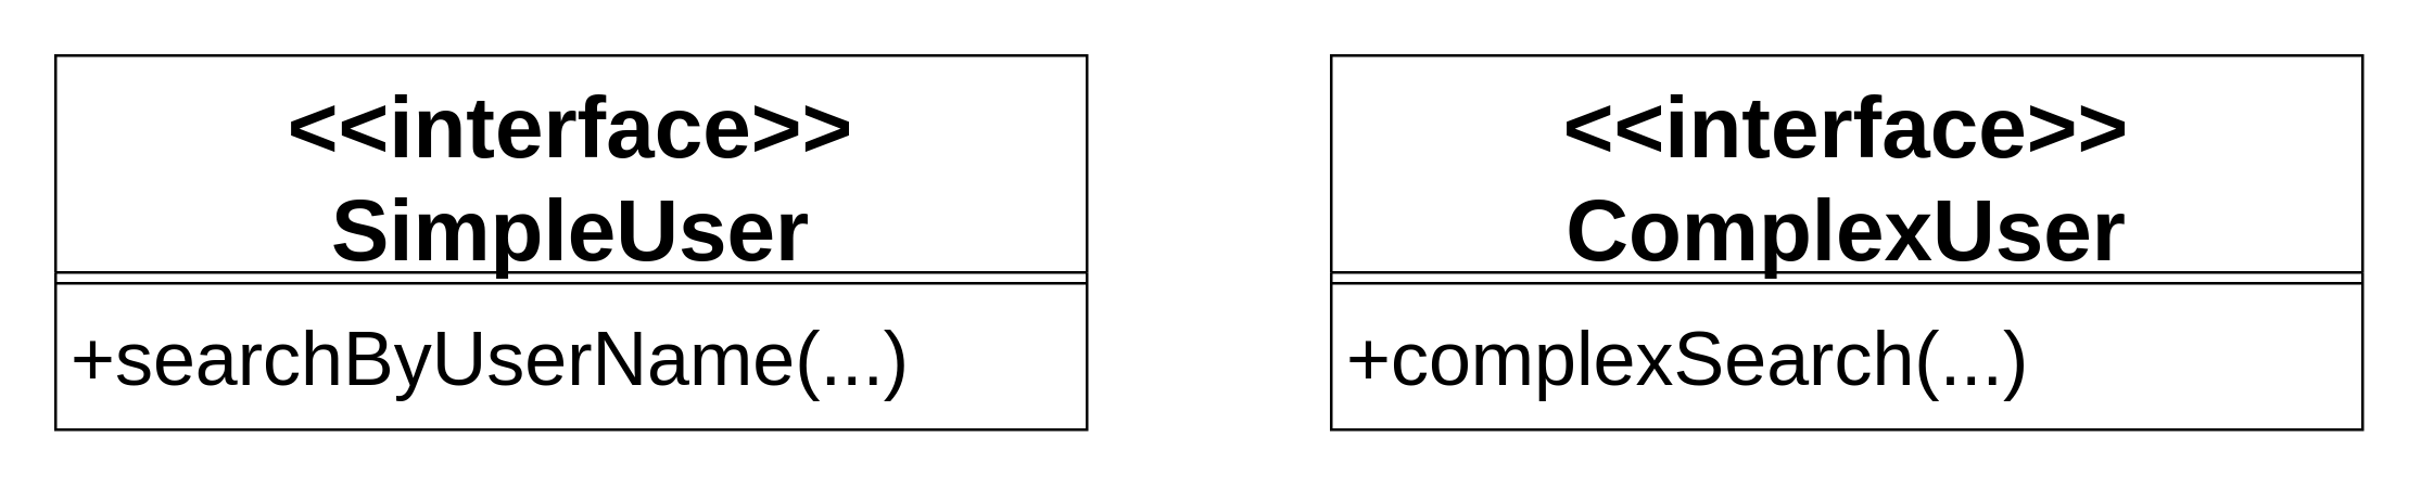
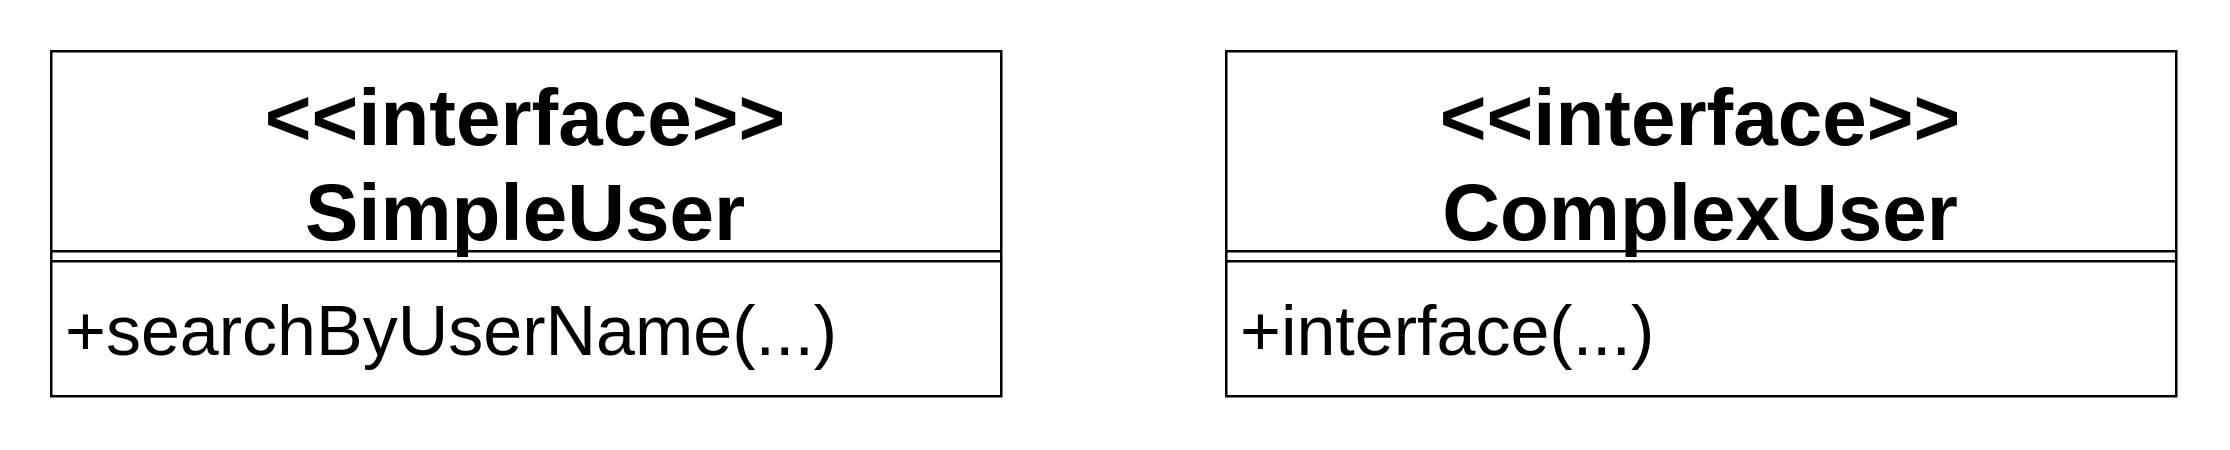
- <mxCell id="7" value="+complexSearch(...)" style="text;strokeColor=none;fillColor=none;align=left;verticalAlign=top;spacingLeft=4;spacingRight=4;overflow=hidden;rotatable=0;points=[[0,0.5],[1,0.5]];portConstraint=eastwest;fontSize=28;" parent="5" vertex="1"><mxGeometry y="88" width="380" height="50" as="geometry" /></mxCell>
+ <mxCell id="7" value="+interface(...)" style="text;strokeColor=none;fillColor=none;align=left;verticalAlign=top;spacingLeft=4;spacingRight=4;overflow=hidden;rotatable=0;points=[[0,0.5],[1,0.5]];portConstraint=eastwest;fontSize=28;" parent="5" vertex="1"><mxGeometry y="88" width="380" height="50" as="geometry" /></mxCell>
